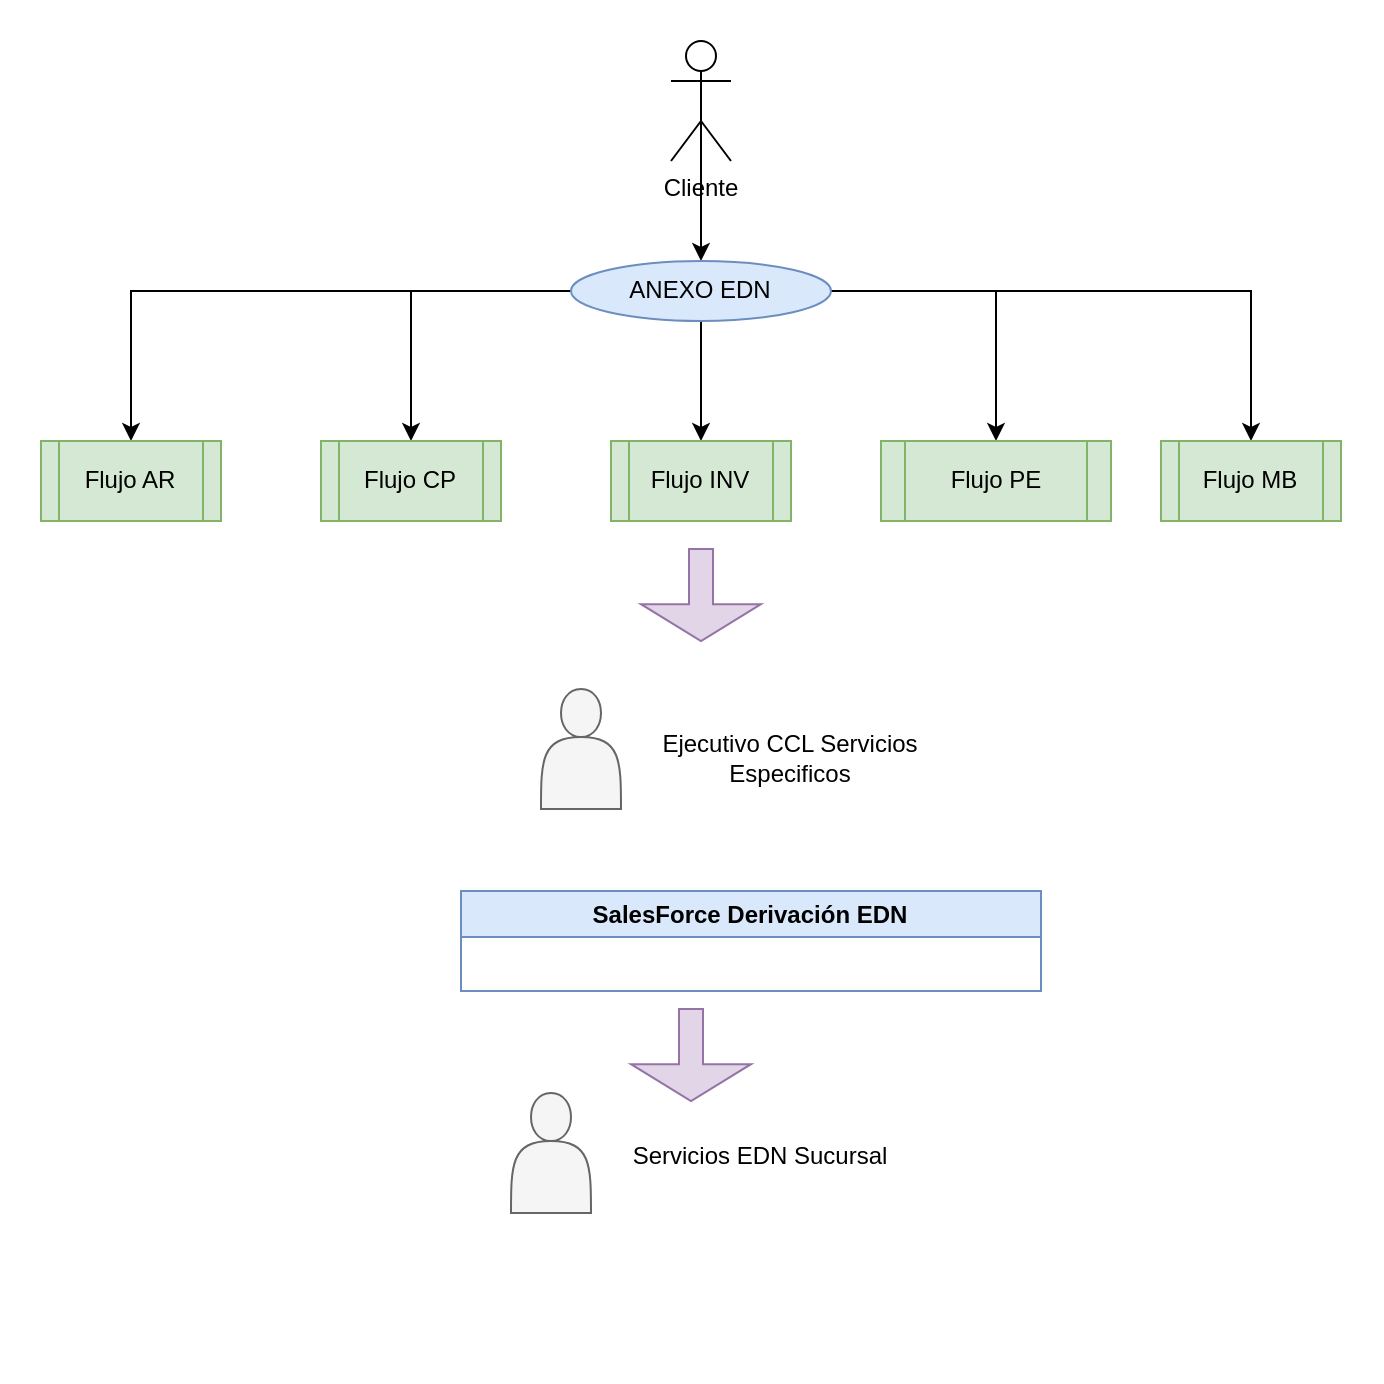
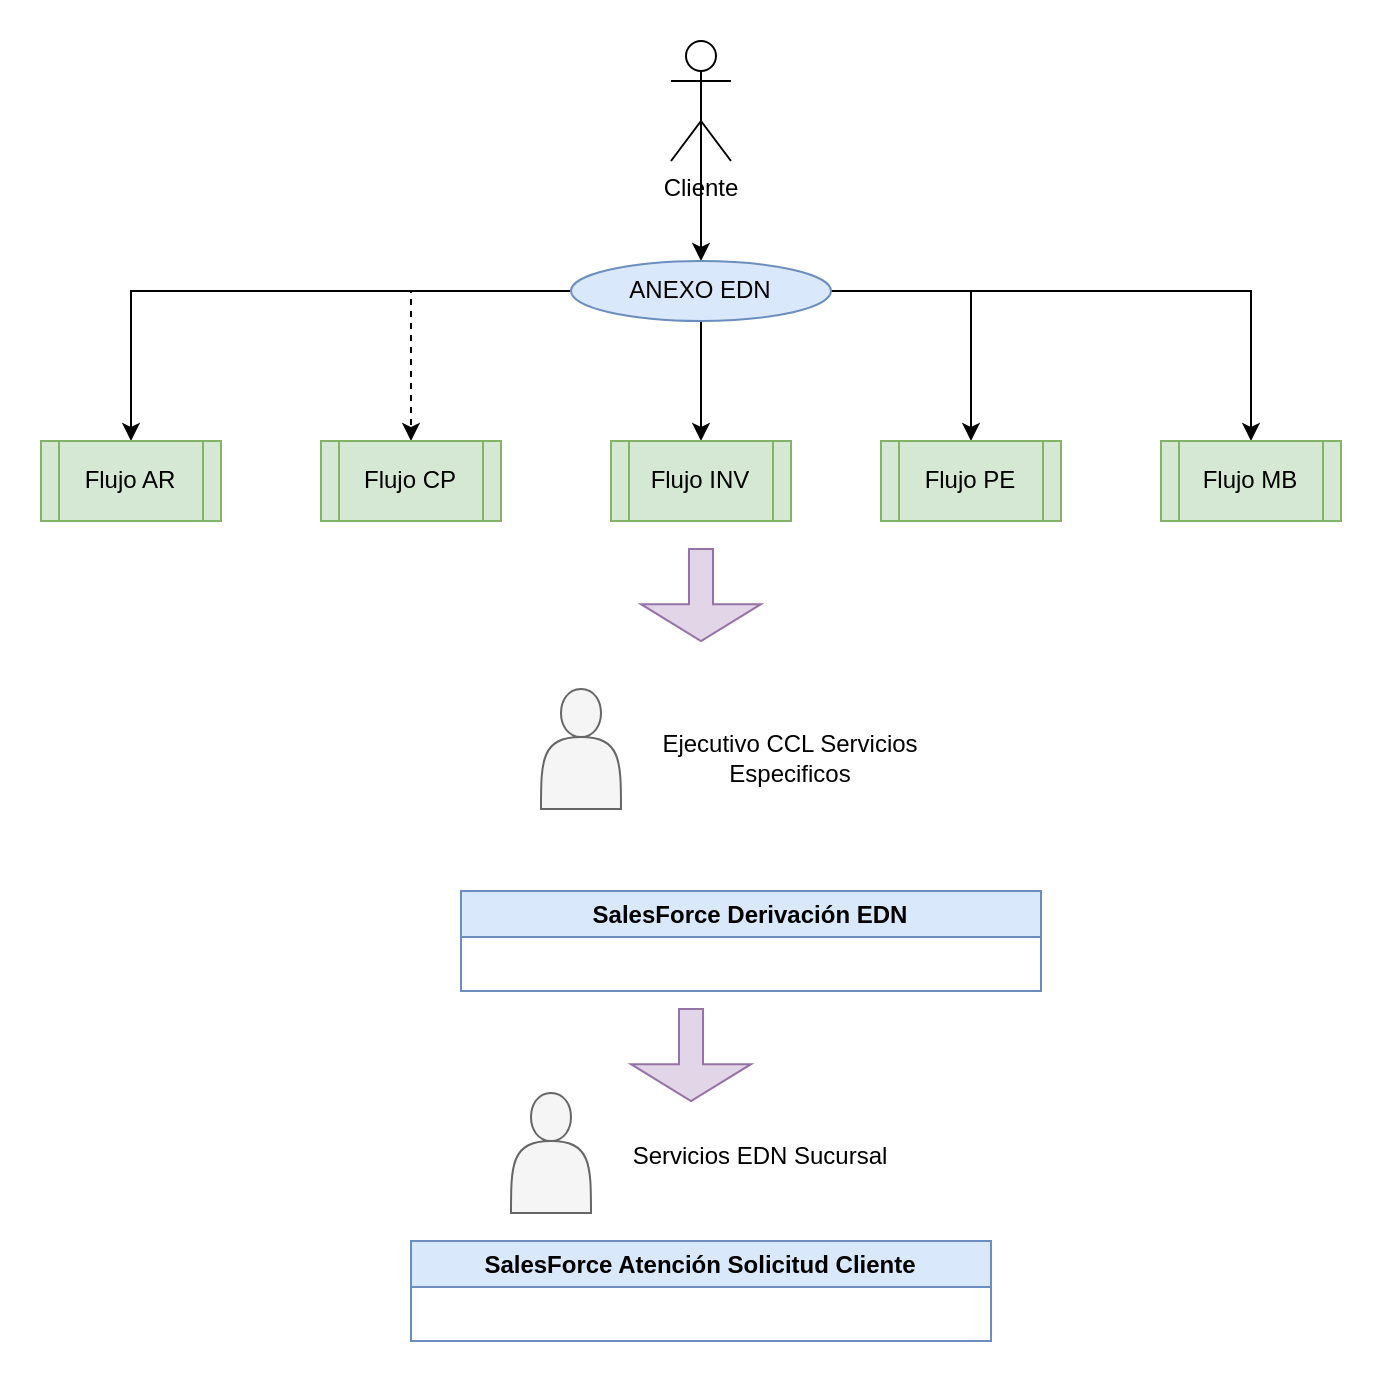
- <mxCell id="5" style="edgeStyle=orthogonalEdgeStyle;rounded=0;orthogonalLoop=1;jettySize=auto;html=1;entryX=0.5;entryY=0;entryDx=0;entryDy=0;" edge="1" parent="1" source="9" target="11"><mxGeometry relative="1" as="geometry" /></mxCell>
+ <mxCell id="5" style="edgeStyle=orthogonalEdgeStyle;rounded=0;orthogonalLoop=1;jettySize=auto;html=1;entryX=0.5;entryY=0;entryDx=0;entryDy=0;dashed=1;" edge="1" parent="1" source="9" target="11"><mxGeometry relative="1" as="geometry" /></mxCell>
- <mxCell id="13" value="Flujo PE" style="shape=process;whiteSpace=wrap;html=1;backgroundOutline=1;fillColor=#d5e8d4;strokeColor=#82b366;" vertex="1" parent="1"><mxGeometry x="440" y="220" width="115" height="40" as="geometry" /></mxCell>
+ <mxCell id="13" value="Flujo PE" style="shape=process;whiteSpace=wrap;html=1;backgroundOutline=1;fillColor=#d5e8d4;strokeColor=#82b366;" vertex="1" parent="1"><mxGeometry x="440" y="220" width="90" height="40" as="geometry" /></mxCell>
+ <mxCell id="22" value="SalesForce Atención Solicitud Cliente" style="swimlane;fillColor=#dae8fc;strokeColor=#6c8ebf;" vertex="1" parent="1"><mxGeometry x="205" y="620" width="290" height="50" as="geometry" /></mxCell>
